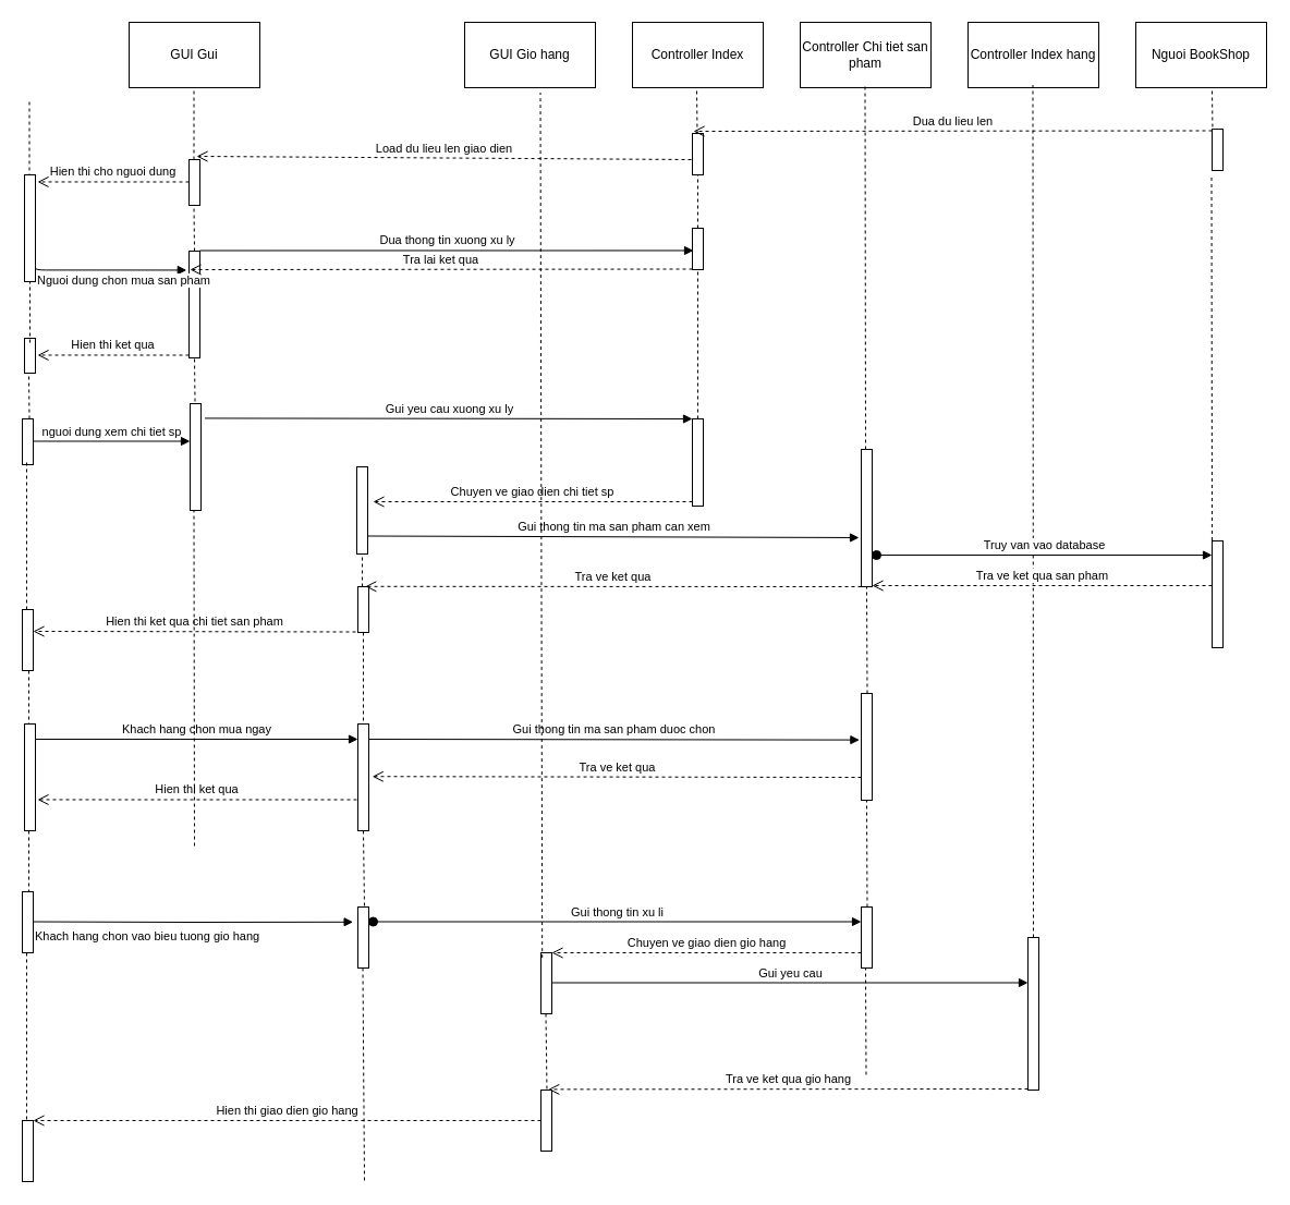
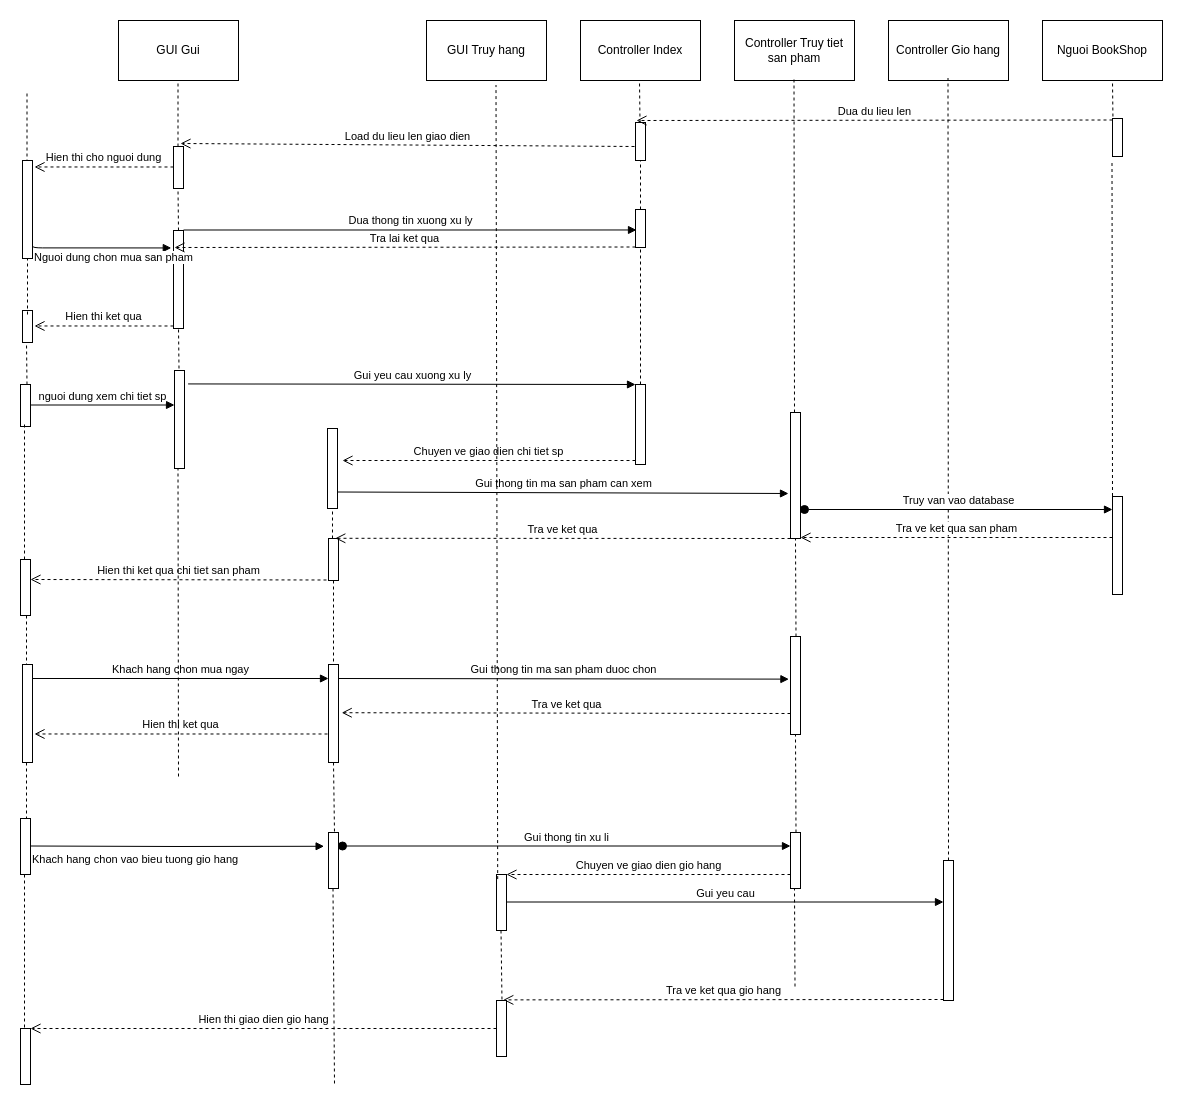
- <mxCell id="3" value="GUI Gio hang" style="rounded=0;whiteSpace=wrap;html=1;" parent="1" vertex="1"><mxGeometry x="426" y="20" width="120" height="60" as="geometry" /></mxCell>
+ <mxCell id="3" value="GUI Truy hang" style="rounded=0;whiteSpace=wrap;html=1;" parent="1" vertex="1"><mxGeometry x="426" y="20" width="120" height="60" as="geometry" /></mxCell>
- <mxCell id="5" value="Controller Chi tiet san pham" style="rounded=0;whiteSpace=wrap;html=1;" parent="1" vertex="1"><mxGeometry x="734" y="20" width="120" height="60" as="geometry" /></mxCell>
+ <mxCell id="5" value="Controller Truy tiet san pham" style="rounded=0;whiteSpace=wrap;html=1;" parent="1" vertex="1"><mxGeometry x="734" y="20" width="120" height="60" as="geometry" /></mxCell>
- <mxCell id="6" value="Controller Index hang" style="rounded=0;whiteSpace=wrap;html=1;" parent="1" vertex="1"><mxGeometry x="888" y="20" width="120" height="60" as="geometry" /></mxCell>
+ <mxCell id="6" value="Controller Gio hang" style="rounded=0;whiteSpace=wrap;html=1;" parent="1" vertex="1"><mxGeometry x="888" y="20" width="120" height="60" as="geometry" /></mxCell>
